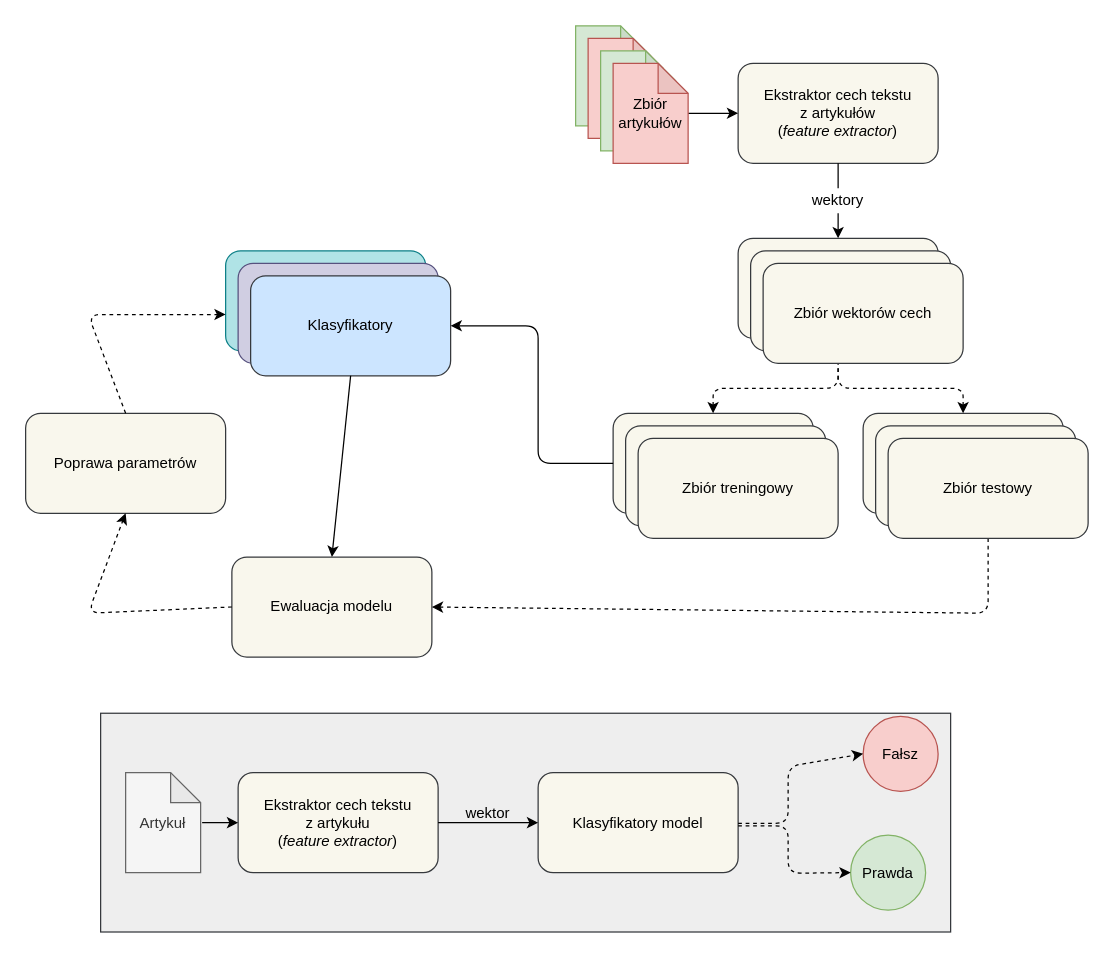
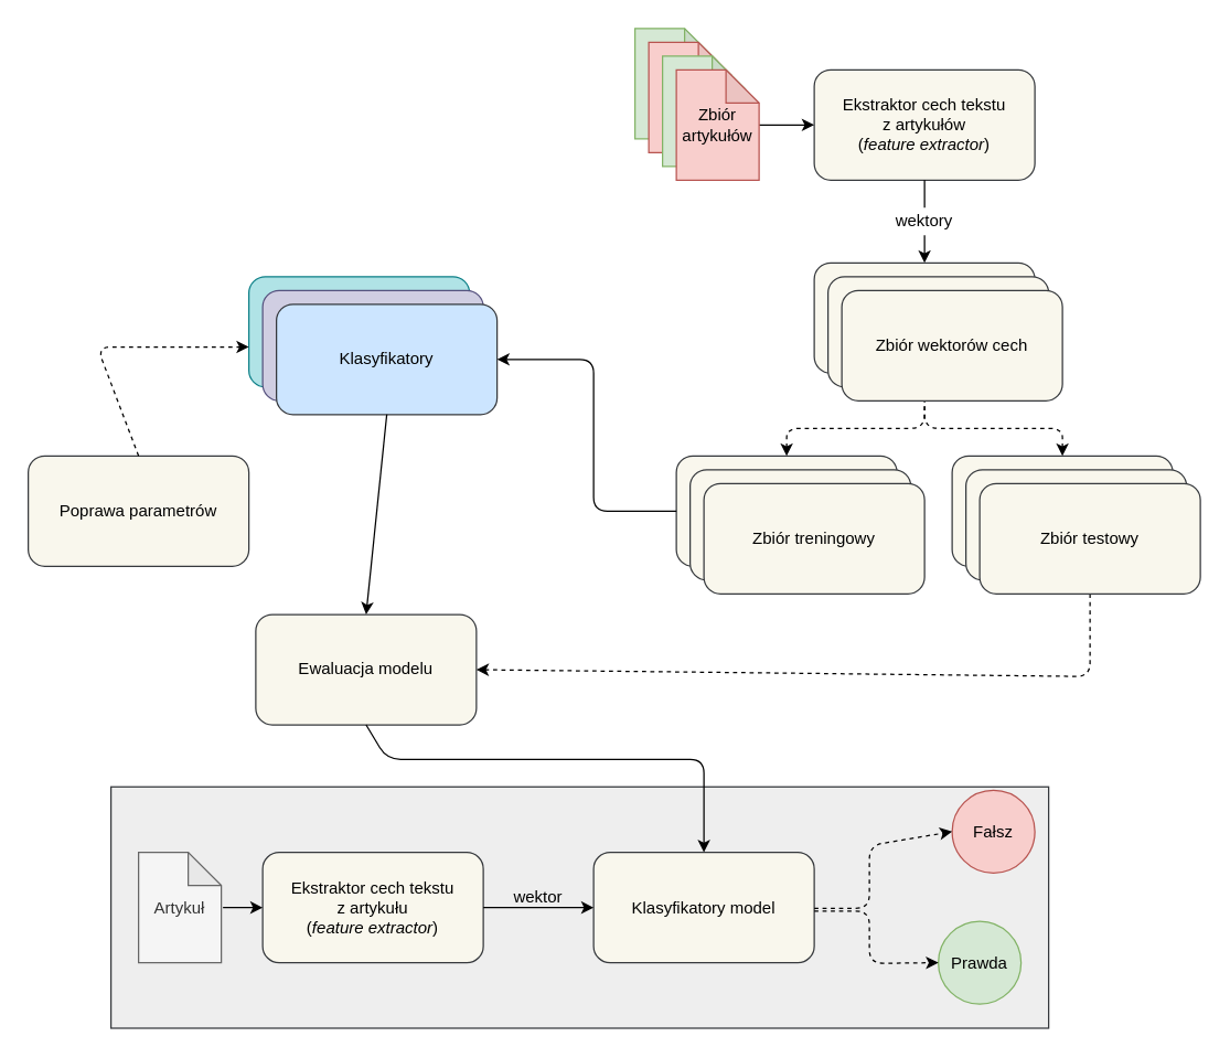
- <mxCell id="17" value="" style="endArrow=classic;html=1;dashed=1;exitX=0;exitY=0.5;exitDx=0;exitDy=0;entryX=0.5;entryY=1;entryDx=0;entryDy=0;" parent="1" source="9" target="11" edge="1"><mxGeometry width="50" height="50" relative="1" as="geometry"><mxPoint x="400" y="380" as="sourcePoint" /><mxPoint x="450" y="330" as="targetPoint" /><Array as="points"><mxPoint x="70" y="490" /></Array></mxGeometry></mxCell>
+ <mxCell id="20" value="" style="endArrow=classic;html=1;exitX=0.5;exitY=1;exitDx=0;exitDy=0;entryX=0.5;entryY=0;entryDx=0;entryDy=0;" parent="1" source="9" target="10" edge="1"><mxGeometry width="50" height="50" relative="1" as="geometry"><mxPoint x="400" y="380" as="sourcePoint" /><mxPoint x="450" y="330" as="targetPoint" /><Array as="points"><mxPoint x="280" y="550" /><mxPoint x="510" y="550" /></Array></mxGeometry></mxCell>
